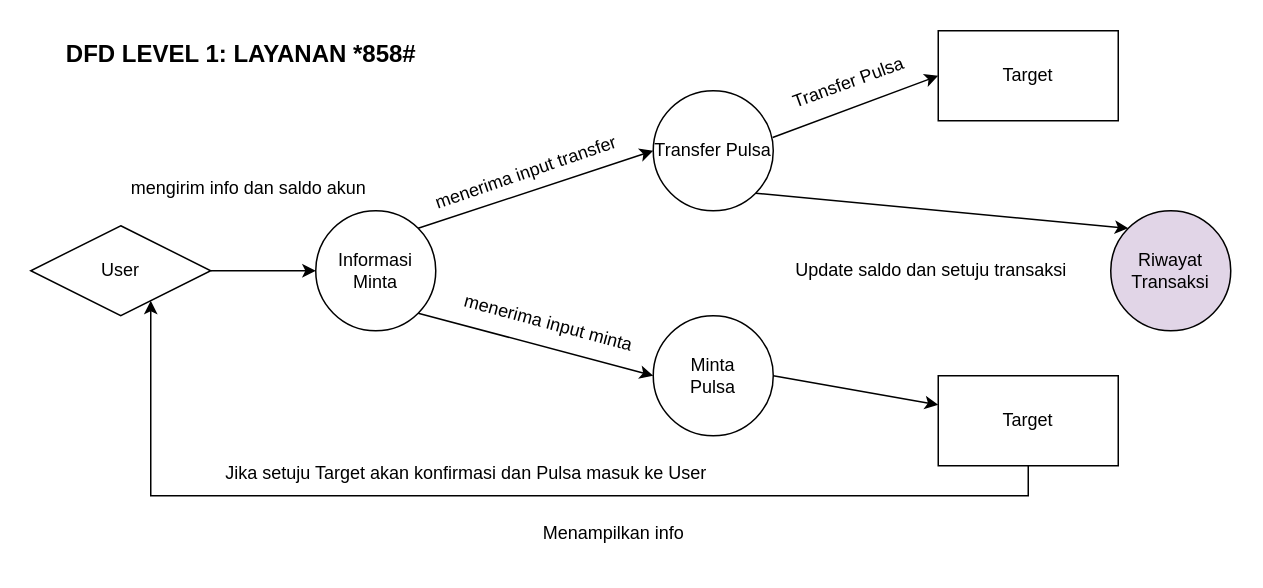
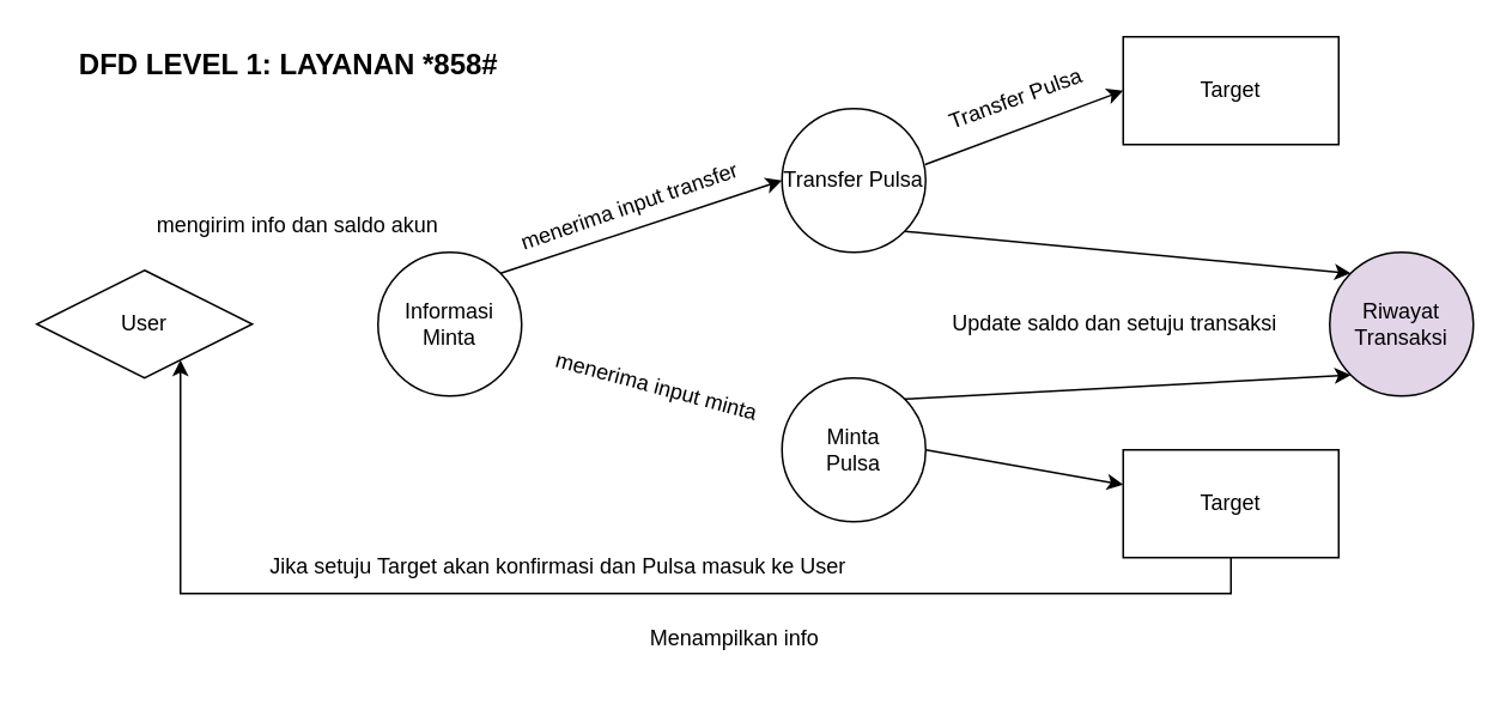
- <mxCell id="15" value="" style="endArrow=classic;html=1;rounded=0;exitX=1;exitY=0.5;exitDx=0;exitDy=0;entryX=0;entryY=0.5;entryDx=0;entryDy=0;" edge="1" parent="1" source="5" target="4"><mxGeometry width="50" height="50" relative="1" as="geometry"><mxPoint x="350" y="220" as="sourcePoint" /><mxPoint x="400" y="170" as="targetPoint" /></mxGeometry></mxCell>
+ <mxCell id="21" value="" style="endArrow=classic;html=1;rounded=0;exitX=1;exitY=0;exitDx=0;exitDy=0;entryX=0;entryY=1;entryDx=0;entryDy=0;" edge="1" parent="1" source="13" target="2"><mxGeometry width="50" height="50" relative="1" as="geometry"><mxPoint x="475" y="120" as="sourcePoint" /><mxPoint x="525" y="70" as="targetPoint" /></mxGeometry></mxCell>
- <mxCell id="17" value="" style="endArrow=classic;html=1;rounded=0;exitX=1;exitY=1;exitDx=0;exitDy=0;entryX=0;entryY=0.5;entryDx=0;entryDy=0;" edge="1" parent="1" source="4" target="13"><mxGeometry width="50" height="50" relative="1" as="geometry"><mxPoint x="350" y="220" as="sourcePoint" /><mxPoint x="400" y="170" as="targetPoint" /></mxGeometry></mxCell>
